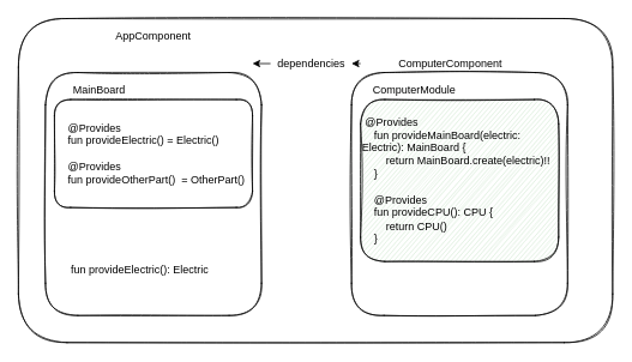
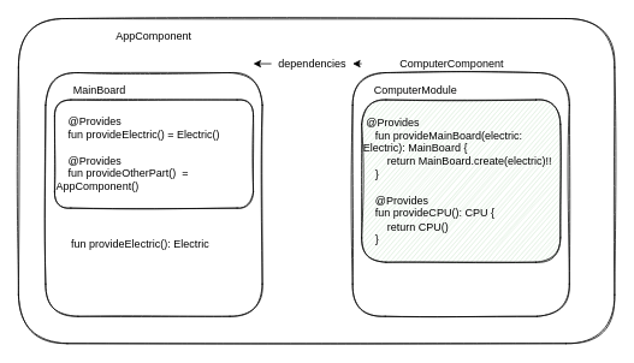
- <mxCell id="5" value="&lt;div&gt;&amp;nbsp; &amp;nbsp; @Provides&lt;/div&gt;&lt;div&gt;&amp;nbsp; &amp;nbsp; fun provideElectric() = Electric()&lt;/div&gt;&lt;div&gt;&lt;br&gt;&lt;/div&gt;&lt;div&gt;&amp;nbsp; &amp;nbsp; @Provides&lt;/div&gt;&lt;div&gt;&amp;nbsp; &amp;nbsp; fun provideOtherPart()&amp;nbsp; = OtherPart()&lt;/div&gt;" style="rounded=1;whiteSpace=wrap;html=1;align=left;sketch=1;" parent="1" vertex="1"><mxGeometry x="60" y="110" width="220" height="120" as="geometry" /></mxCell>
+ <mxCell id="5" value="&lt;div&gt;&amp;nbsp; &amp;nbsp; @Provides&lt;/div&gt;&lt;div&gt;&amp;nbsp; &amp;nbsp; fun provideElectric() = Electric()&lt;/div&gt;&lt;div&gt;&lt;br&gt;&lt;/div&gt;&lt;div&gt;&amp;nbsp; &amp;nbsp; @Provides&lt;/div&gt;&lt;div&gt;&amp;nbsp; &amp;nbsp; fun provideOtherPart()&amp;nbsp; = AppComponent()&lt;/div&gt;" style="rounded=1;whiteSpace=wrap;html=1;align=left;sketch=1;" parent="1" vertex="1"><mxGeometry x="60" y="110" width="220" height="120" as="geometry" /></mxCell>
- <mxCell id="9" value="fun provideElectric(): Electric" style="text;html=1;strokeColor=none;fillColor=none;align=center;verticalAlign=middle;whiteSpace=wrap;rounded=0;" vertex="1" parent="1"><mxGeometry x="60" y="290" width="190" height="20" as="geometry" /></mxCell>
+ <mxCell id="9" value="fun provideElectric(): Electric" style="text;html=1;strokeColor=none;fillColor=none;align=center;verticalAlign=middle;whiteSpace=wrap;rounded=0;" vertex="1" parent="1"><mxGeometry x="60" y="260" width="190" height="20" as="geometry" /></mxCell>
